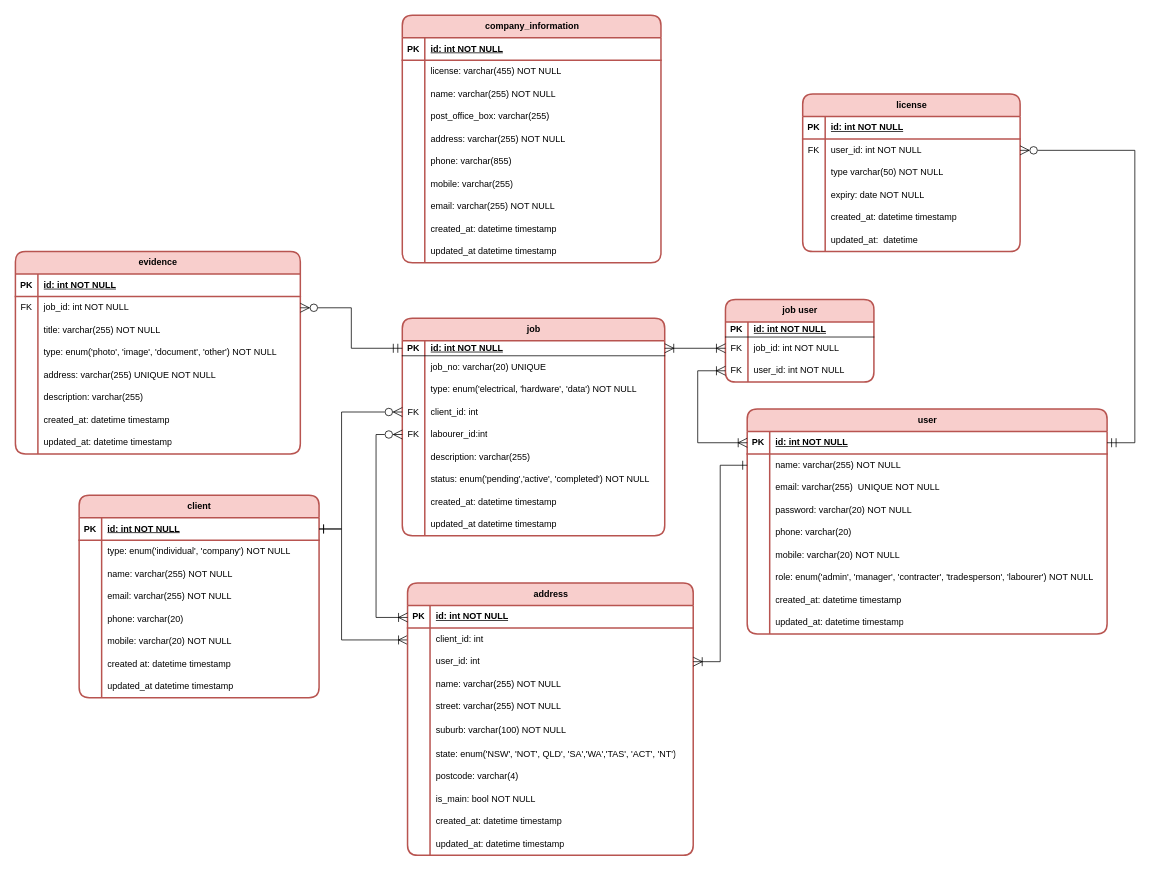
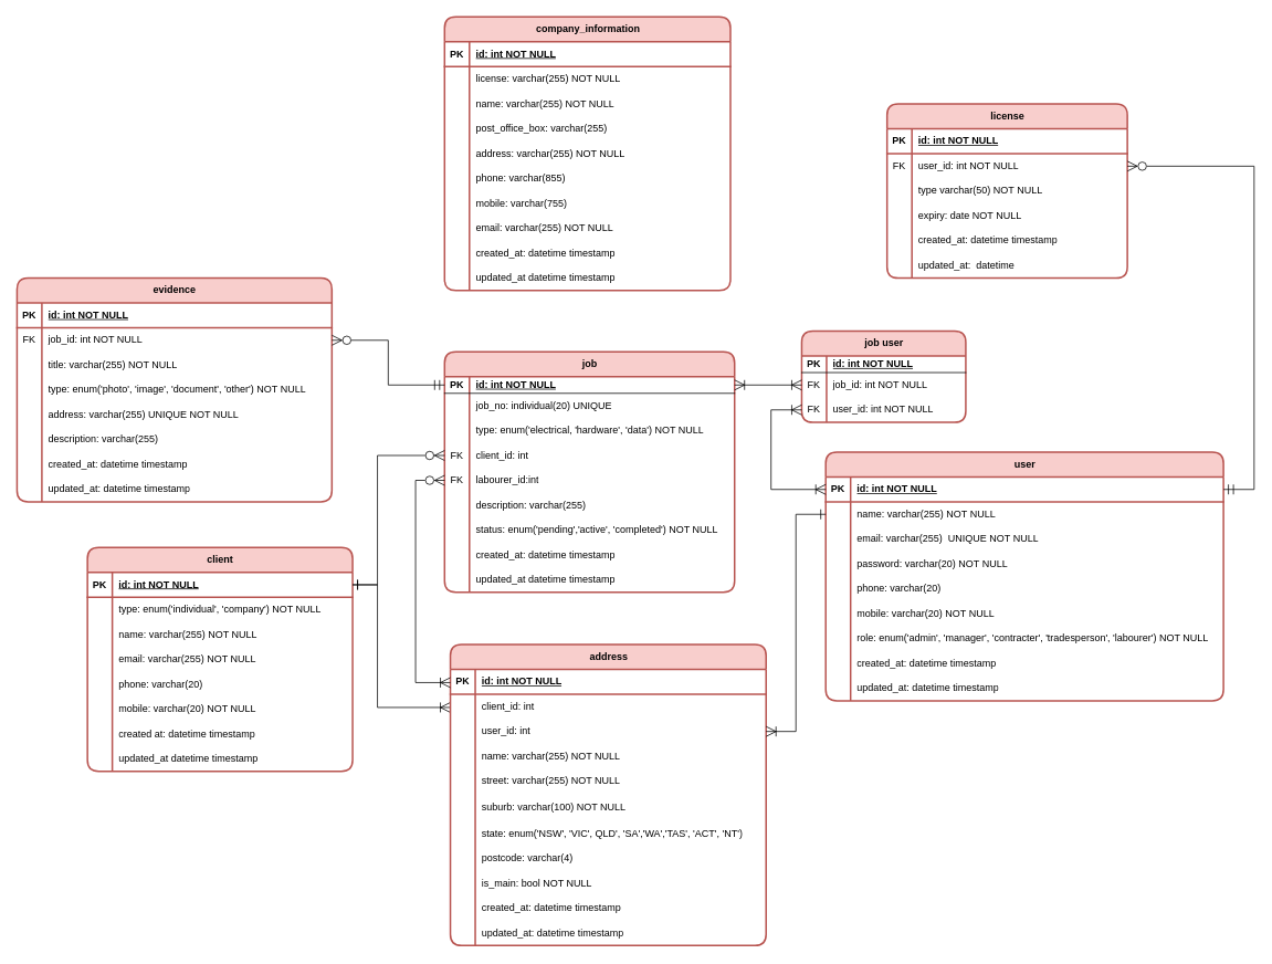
- <mxCell id="109" value="license: varchar(455) NOT NULL" style="shape=partialRectangle;connectable=0;fillColor=none;top=0;left=0;bottom=0;right=0;align=left;spacingLeft=6;overflow=hidden;whiteSpace=wrap;html=1;rounded=1;shadow=0;strokeColor=#b85450;strokeWidth=2;verticalAlign=middle;fontFamily=Helvetica;fontSize=12;fontColor=default;startSize=30;" parent="107" vertex="1"><mxGeometry x="30" width="315" height="30" as="geometry"><mxRectangle width="315" height="30" as="alternateBounds" /></mxGeometry></mxCell>
+ <mxCell id="109" value="license: varchar(255) NOT NULL" style="shape=partialRectangle;connectable=0;fillColor=none;top=0;left=0;bottom=0;right=0;align=left;spacingLeft=6;overflow=hidden;whiteSpace=wrap;html=1;rounded=1;shadow=0;strokeColor=#b85450;strokeWidth=2;verticalAlign=middle;fontFamily=Helvetica;fontSize=12;fontColor=default;startSize=30;" parent="107" vertex="1"><mxGeometry x="30" width="315" height="30" as="geometry"><mxRectangle width="315" height="30" as="alternateBounds" /></mxGeometry></mxCell>
- <mxCell id="124" value="mobile: varchar(255)" style="shape=partialRectangle;connectable=0;fillColor=none;top=0;left=0;bottom=0;right=0;align=left;spacingLeft=6;overflow=hidden;whiteSpace=wrap;html=1;rounded=1;shadow=0;strokeColor=#b85450;strokeWidth=2;verticalAlign=middle;fontFamily=Helvetica;fontSize=12;fontColor=default;startSize=30;" parent="122" vertex="1"><mxGeometry x="30" width="315" height="30" as="geometry"><mxRectangle width="315" height="30" as="alternateBounds" /></mxGeometry></mxCell>
+ <mxCell id="124" value="mobile: varchar(755)" style="shape=partialRectangle;connectable=0;fillColor=none;top=0;left=0;bottom=0;right=0;align=left;spacingLeft=6;overflow=hidden;whiteSpace=wrap;html=1;rounded=1;shadow=0;strokeColor=#b85450;strokeWidth=2;verticalAlign=middle;fontFamily=Helvetica;fontSize=12;fontColor=default;startSize=30;" parent="122" vertex="1"><mxGeometry x="30" width="315" height="30" as="geometry"><mxRectangle width="315" height="30" as="alternateBounds" /></mxGeometry></mxCell>
- <mxCell id="8" value="job_no: varchar(20) UNIQUE" style="shape=partialRectangle;connectable=0;fillColor=none;top=0;left=0;bottom=0;right=0;align=left;spacingLeft=6;overflow=hidden;whiteSpace=wrap;html=1;" parent="6" vertex="1"><mxGeometry x="30" width="320" height="30" as="geometry"><mxRectangle width="320" height="30" as="alternateBounds" /></mxGeometry></mxCell>
+ <mxCell id="8" value="job_no: individual(20) UNIQUE" style="shape=partialRectangle;connectable=0;fillColor=none;top=0;left=0;bottom=0;right=0;align=left;spacingLeft=6;overflow=hidden;whiteSpace=wrap;html=1;" parent="6" vertex="1"><mxGeometry x="30" width="320" height="30" as="geometry"><mxRectangle width="320" height="30" as="alternateBounds" /></mxGeometry></mxCell>
- <mxCell id="184" value="state: enum('NSW', 'NOT', QLD', 'SA','WA','TAS', 'ACT', 'NT')" style="shape=partialRectangle;connectable=0;fillColor=none;top=0;left=0;bottom=0;right=0;align=left;spacingLeft=6;overflow=hidden;whiteSpace=wrap;html=1;rounded=1;shadow=0;strokeColor=#b85450;strokeWidth=2;verticalAlign=middle;fontFamily=Helvetica;fontSize=12;fontColor=default;startSize=30;" parent="182" vertex="1"><mxGeometry x="30" width="351" height="30" as="geometry"><mxRectangle width="351" height="30" as="alternateBounds" /></mxGeometry></mxCell>
+ <mxCell id="184" value="state: enum('NSW', 'VIC', QLD', 'SA','WA','TAS', 'ACT', 'NT')" style="shape=partialRectangle;connectable=0;fillColor=none;top=0;left=0;bottom=0;right=0;align=left;spacingLeft=6;overflow=hidden;whiteSpace=wrap;html=1;rounded=1;shadow=0;strokeColor=#b85450;strokeWidth=2;verticalAlign=middle;fontFamily=Helvetica;fontSize=12;fontColor=default;startSize=30;" parent="182" vertex="1"><mxGeometry x="30" width="351" height="30" as="geometry"><mxRectangle width="351" height="30" as="alternateBounds" /></mxGeometry></mxCell>
